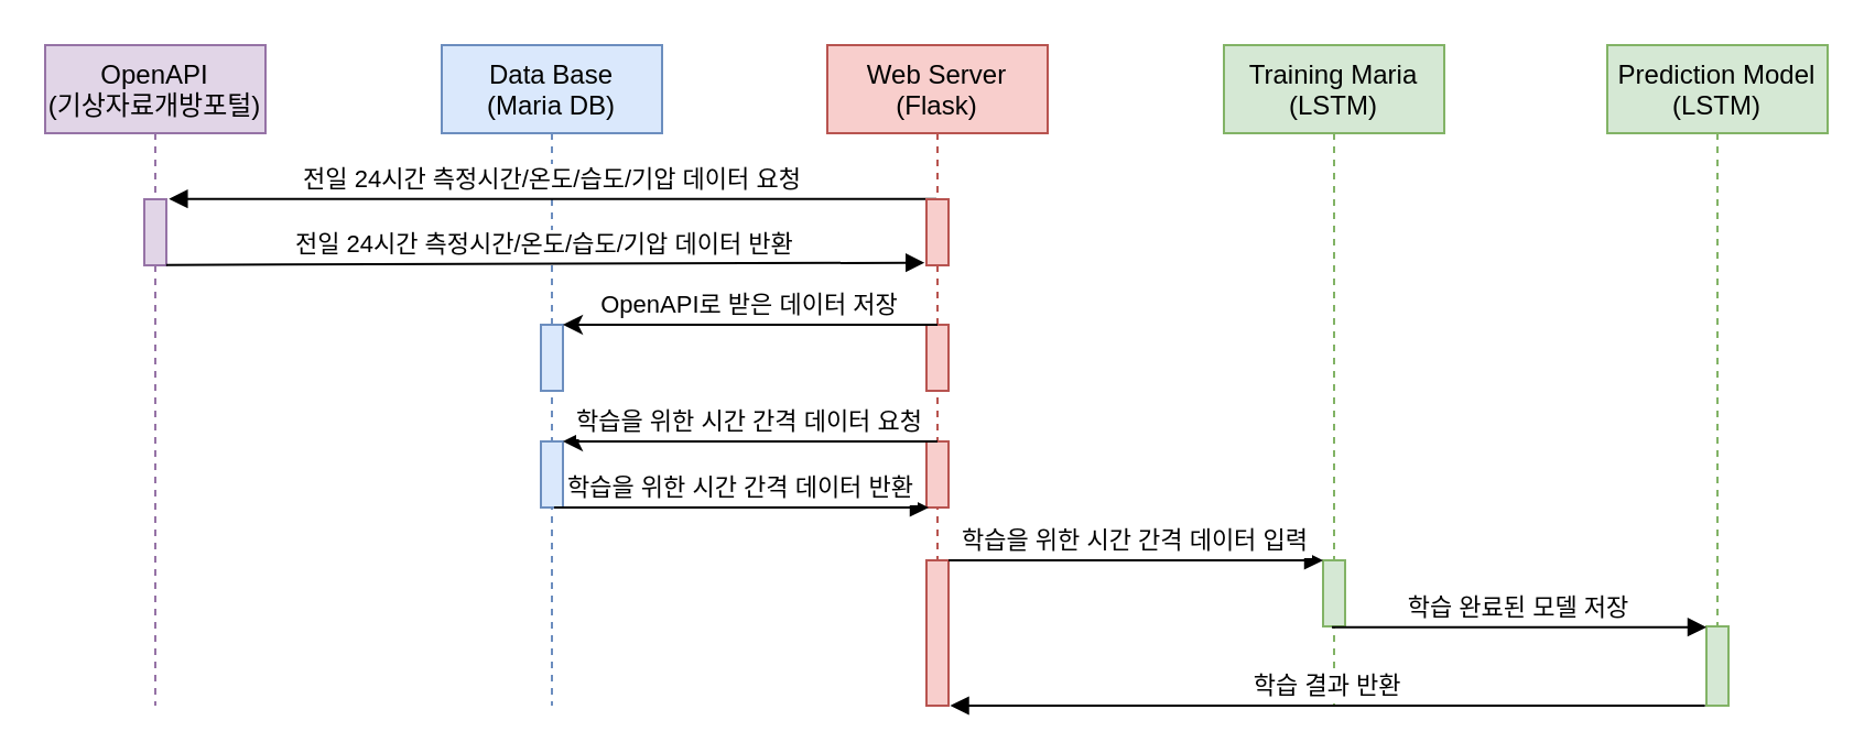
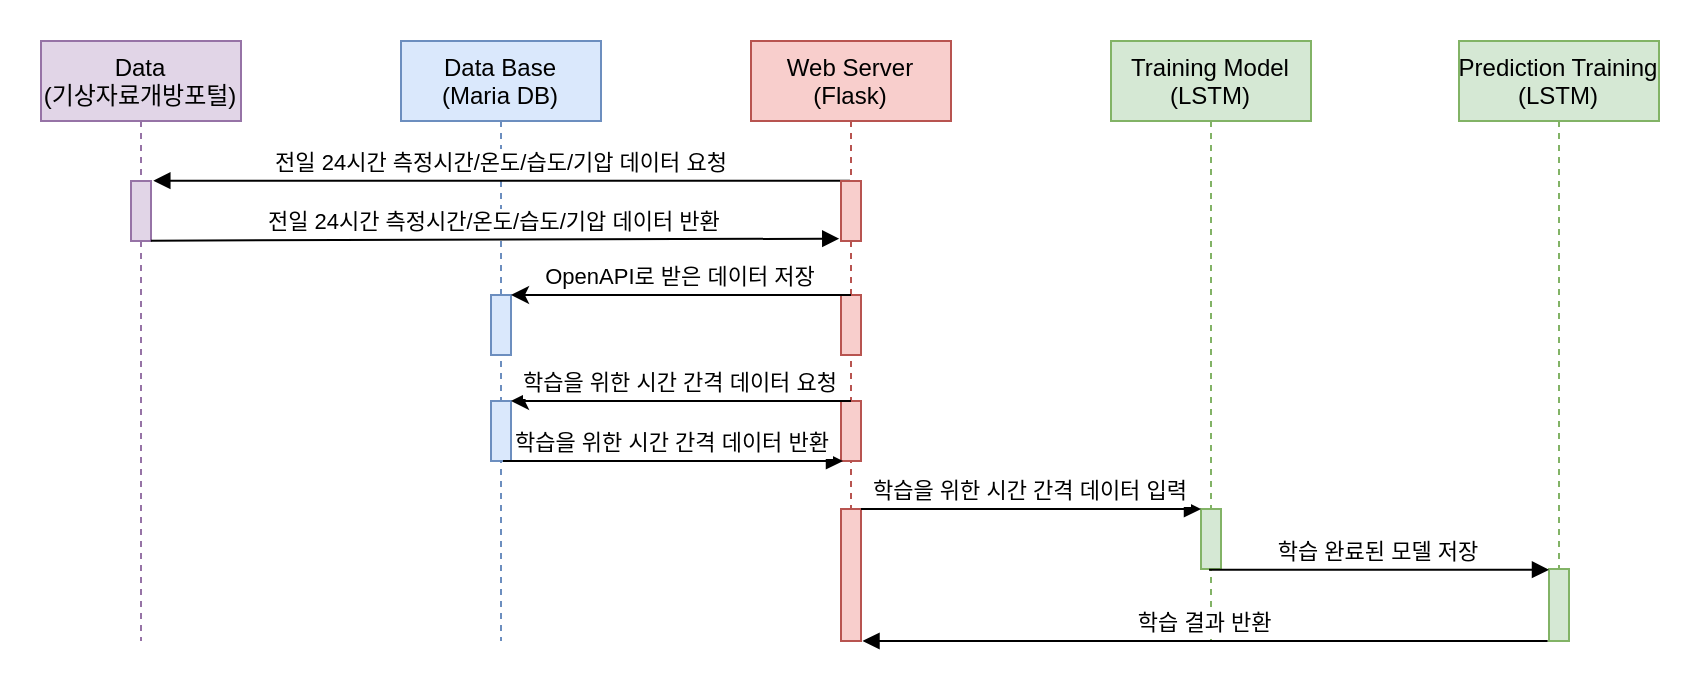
- <mxCell id="2" value="OpenAPI&#10;(기상자료개방포털)" style="shape=umlLifeline;perimeter=lifelinePerimeter;container=1;collapsible=0;recursiveResize=0;rounded=0;shadow=0;strokeWidth=1;fillColor=#e1d5e7;strokeColor=#9673a6;" vertex="1" parent="1"><mxGeometry x="20" y="20" width="100" height="300" as="geometry" /></mxCell>
+ <mxCell id="2" value="Data&#10;(기상자료개방포털)" style="shape=umlLifeline;perimeter=lifelinePerimeter;container=1;collapsible=0;recursiveResize=0;rounded=0;shadow=0;strokeWidth=1;fillColor=#e1d5e7;strokeColor=#9673a6;" vertex="1" parent="1"><mxGeometry x="20" y="20" width="100" height="300" as="geometry" /></mxCell>
- <mxCell id="15" value="Training Maria&#10;(LSTM)" style="shape=umlLifeline;perimeter=lifelinePerimeter;container=1;collapsible=0;recursiveResize=0;rounded=0;shadow=0;strokeWidth=1;fillColor=#d5e8d4;strokeColor=#82b366;" vertex="1" parent="1"><mxGeometry x="555" y="20" width="100" height="300" as="geometry" /></mxCell>
+ <mxCell id="15" value="Training Model&#10;(LSTM)" style="shape=umlLifeline;perimeter=lifelinePerimeter;container=1;collapsible=0;recursiveResize=0;rounded=0;shadow=0;strokeWidth=1;fillColor=#d5e8d4;strokeColor=#82b366;" vertex="1" parent="1"><mxGeometry x="555" y="20" width="100" height="300" as="geometry" /></mxCell>
- <mxCell id="17" value="Prediction Model&#10;(LSTM)" style="shape=umlLifeline;perimeter=lifelinePerimeter;container=1;collapsible=0;recursiveResize=0;rounded=0;shadow=0;strokeWidth=1;fillColor=#d5e8d4;strokeColor=#82b366;" vertex="1" parent="1"><mxGeometry x="729" y="20" width="100" height="300" as="geometry" /></mxCell>
+ <mxCell id="17" value="Prediction Training&#10;(LSTM)" style="shape=umlLifeline;perimeter=lifelinePerimeter;container=1;collapsible=0;recursiveResize=0;rounded=0;shadow=0;strokeWidth=1;fillColor=#d5e8d4;strokeColor=#82b366;" vertex="1" parent="1"><mxGeometry x="729" y="20" width="100" height="300" as="geometry" /></mxCell>
